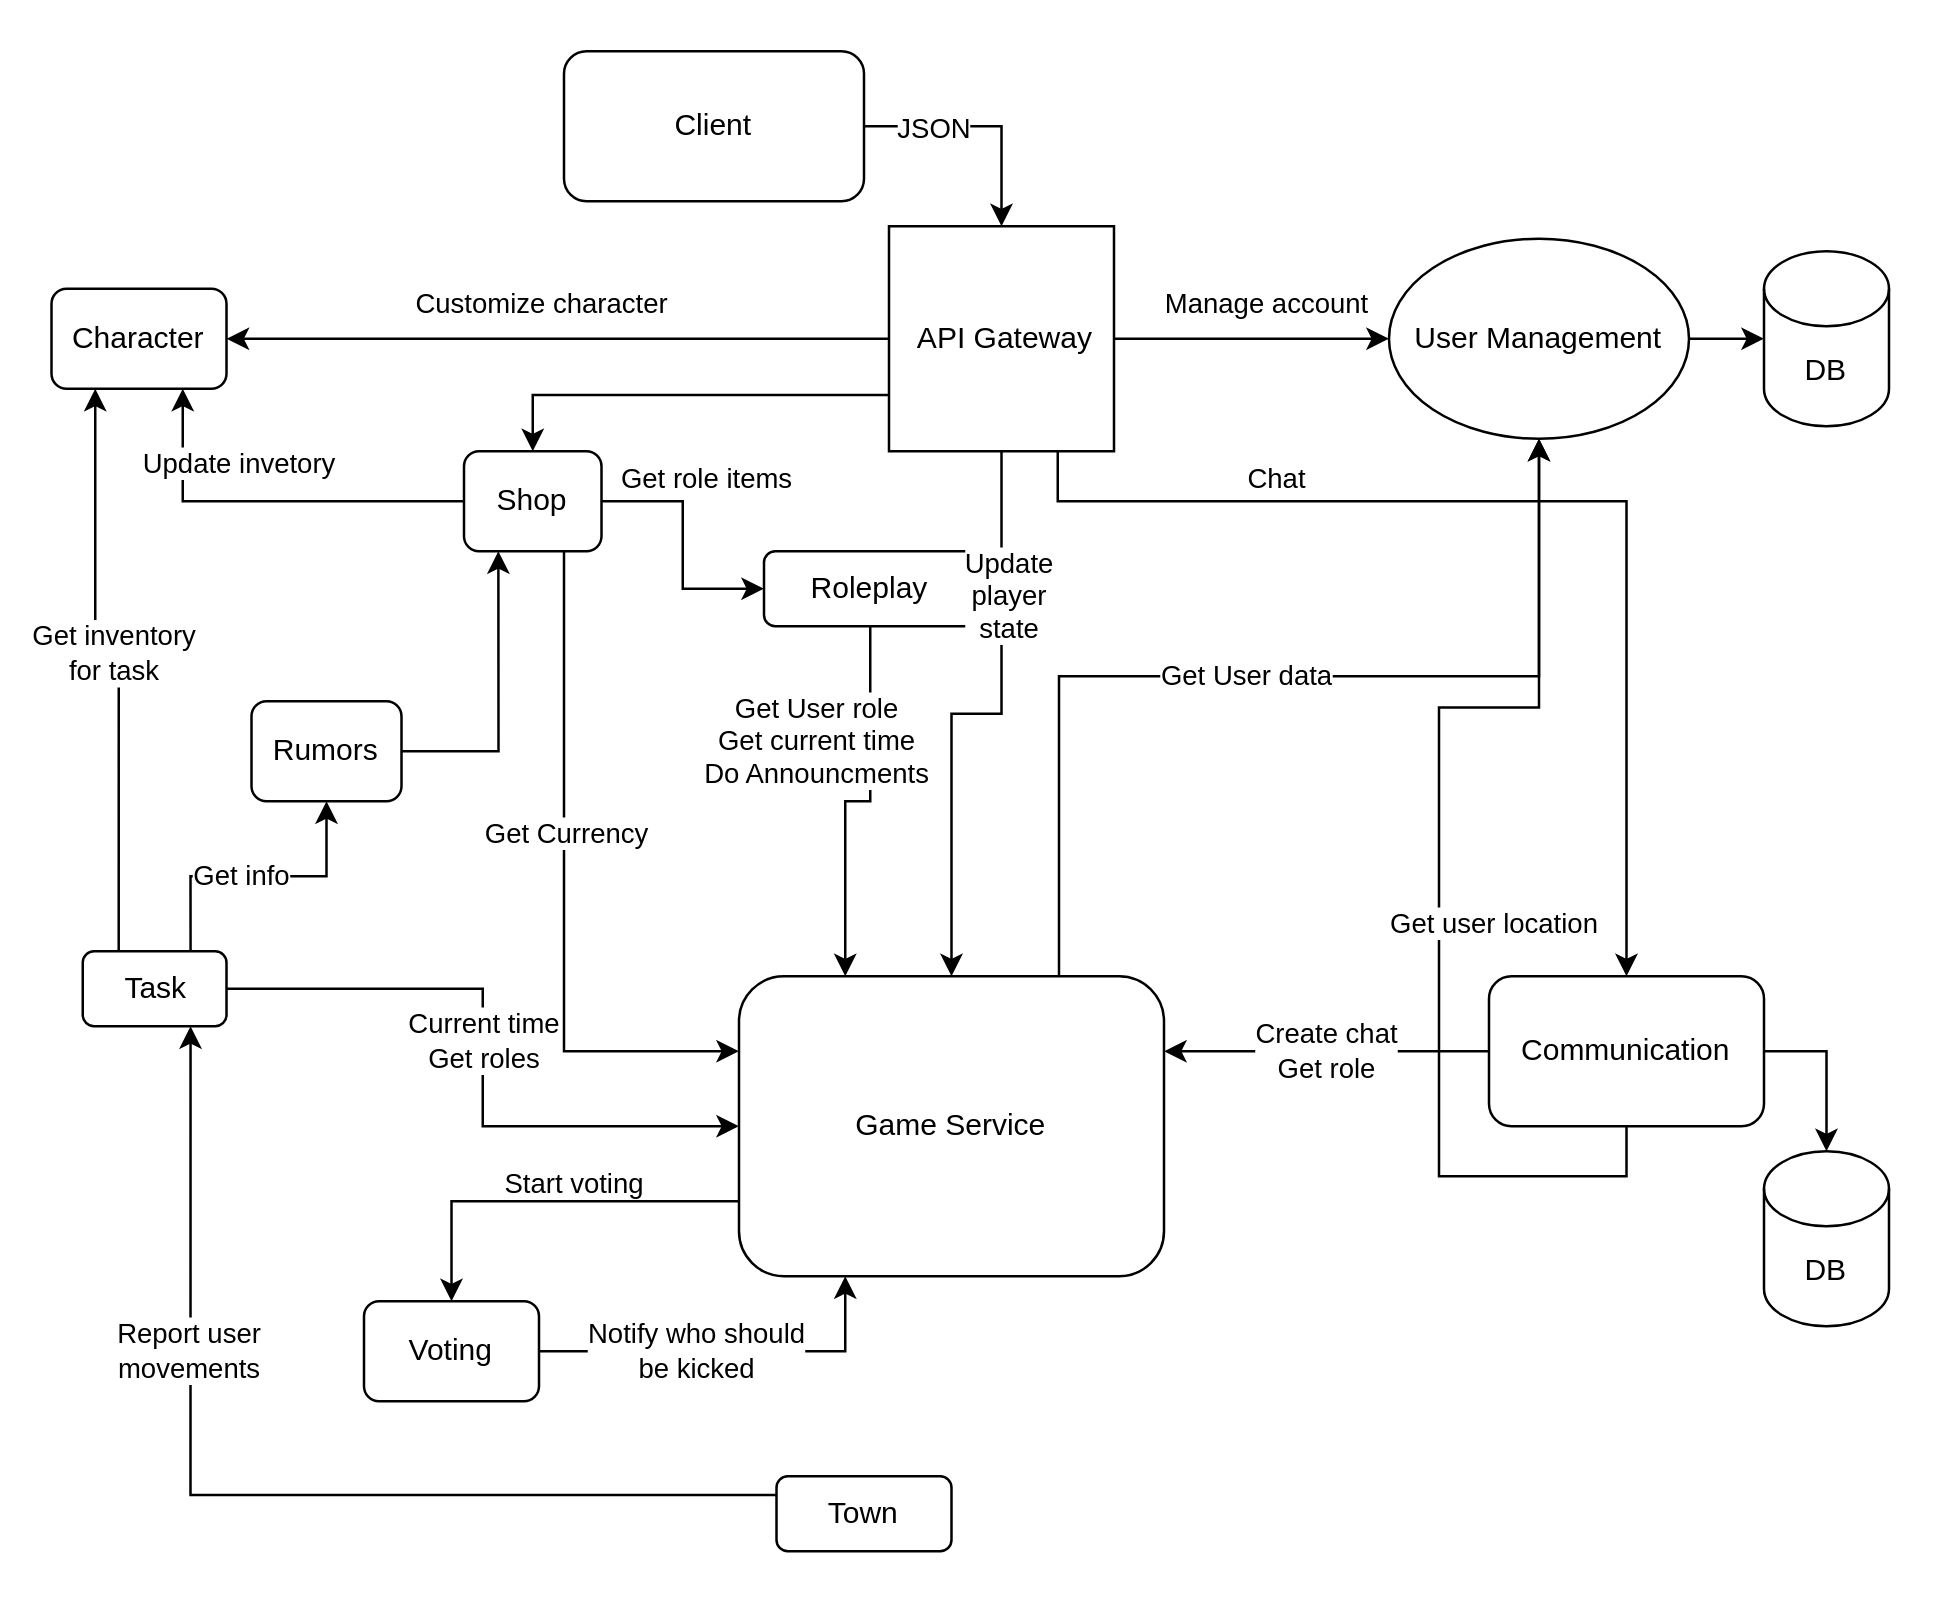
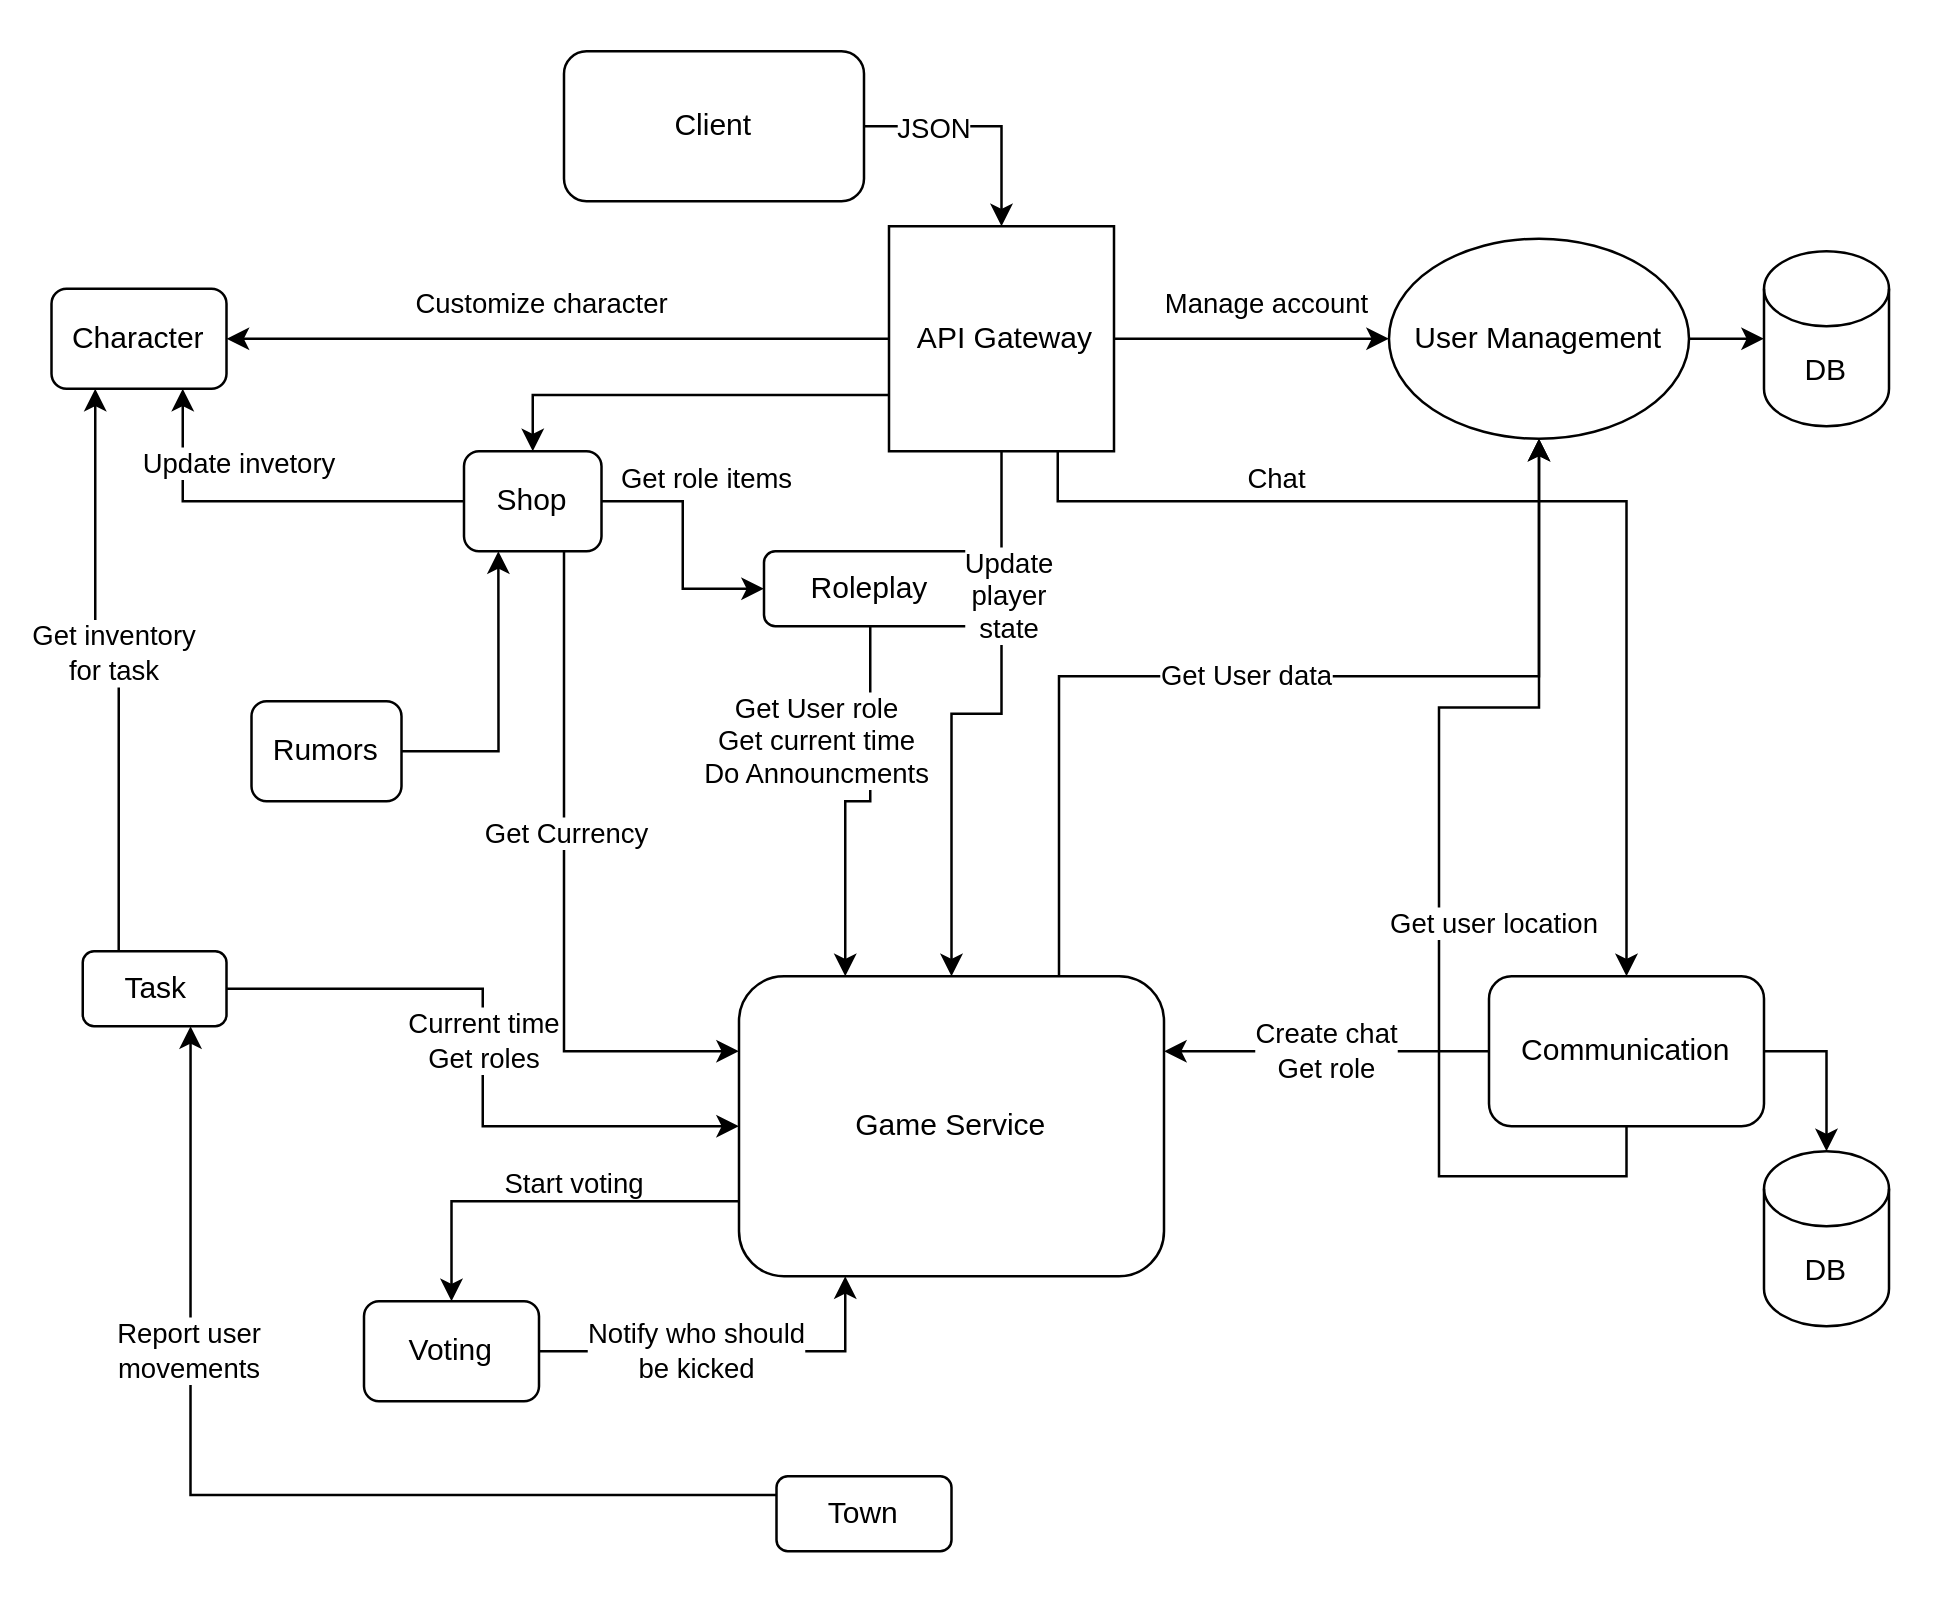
- <mxCell id="23" value="Get info" style="edgeStyle=orthogonalEdgeStyle;rounded=0;orthogonalLoop=1;jettySize=auto;html=1;exitX=0.75;exitY=0;exitDx=0;exitDy=0;entryX=0.5;entryY=1;entryDx=0;entryDy=0;" parent="1" source="24" target="27" edge="1"><mxGeometry x="-0.132" relative="1" as="geometry"><mxPoint x="126" y="440" as="sourcePoint" /><mxPoint x="126" y="275" as="targetPoint" /><mxPoint as="offset" /></mxGeometry></mxCell>
